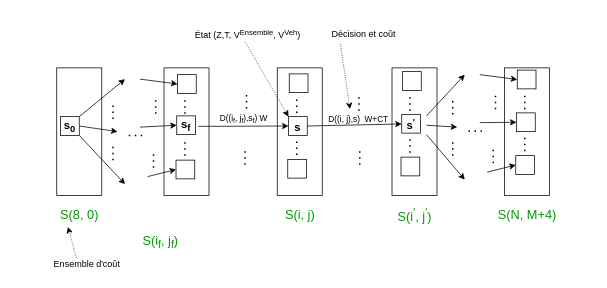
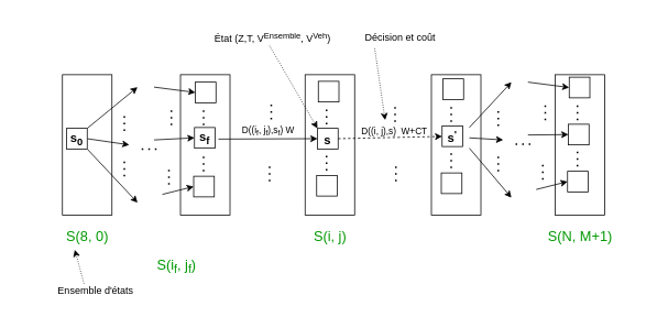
- <mxCell id="37" style="edgeStyle=none;rounded=0;orthogonalLoop=1;jettySize=auto;html=1;exitX=1;exitY=0.5;exitDx=0;exitDy=0;" parent="1" source="30" target="38" edge="1"><mxGeometry relative="1" as="geometry"><mxPoint x="456" y="171" as="targetPoint" /><mxPoint x="415" y="168.5" as="sourcePoint" /></mxGeometry></mxCell>
+ <mxCell id="37" style="edgeStyle=none;rounded=0;orthogonalLoop=1;jettySize=auto;html=1;exitX=1;exitY=0.5;exitDx=0;exitDy=0;dashed=1;" parent="1" source="30" target="38" edge="1"><mxGeometry relative="1" as="geometry"><mxPoint x="456" y="171" as="targetPoint" /><mxPoint x="415" y="168.5" as="sourcePoint" /></mxGeometry></mxCell>
- <mxCell id="7" value="&lt;font style=&quot;font-size: 17px&quot; color=&quot;#009900&quot;&gt;S(i&lt;sup&gt;'&lt;/sup&gt;, j&lt;sup&gt;'&lt;/sup&gt;)&lt;/font&gt;" style="text;html=1;align=center;verticalAlign=middle;resizable=0;points=[];autosize=1;" parent="1" vertex="1"><mxGeometry x="522" y="272" width="60" height="30" as="geometry" /></mxCell>
- <mxCell id="11" value="&lt;font style=&quot;font-size: 17px&quot; color=&quot;#009900&quot;&gt;S(N, M+4)&lt;/font&gt;" style="text;html=1;align=center;verticalAlign=middle;resizable=0;points=[];autosize=1;" parent="1" vertex="1"><mxGeometry x="657" y="277" width="90" height="20" as="geometry" /></mxCell>
+ <mxCell id="11" value="&lt;font style=&quot;font-size: 17px&quot; color=&quot;#009900&quot;&gt;S(N, M+1)&lt;/font&gt;" style="text;html=1;align=center;verticalAlign=middle;resizable=0;points=[];autosize=1;" parent="1" vertex="1"><mxGeometry x="657" y="277" width="90" height="20" as="geometry" /></mxCell>
- <mxCell id="64" value="Ensemble d'coût" style="text;html=1;align=center;verticalAlign=middle;resizable=0;points=[];autosize=1;" parent="1" vertex="1"><mxGeometry x="60" y="342" width="110" height="20" as="geometry" /></mxCell>
+ <mxCell id="64" value="Ensemble d'états" style="text;html=1;align=center;verticalAlign=middle;resizable=0;points=[];autosize=1;" parent="1" vertex="1"><mxGeometry x="60" y="342" width="110" height="20" as="geometry" /></mxCell>
